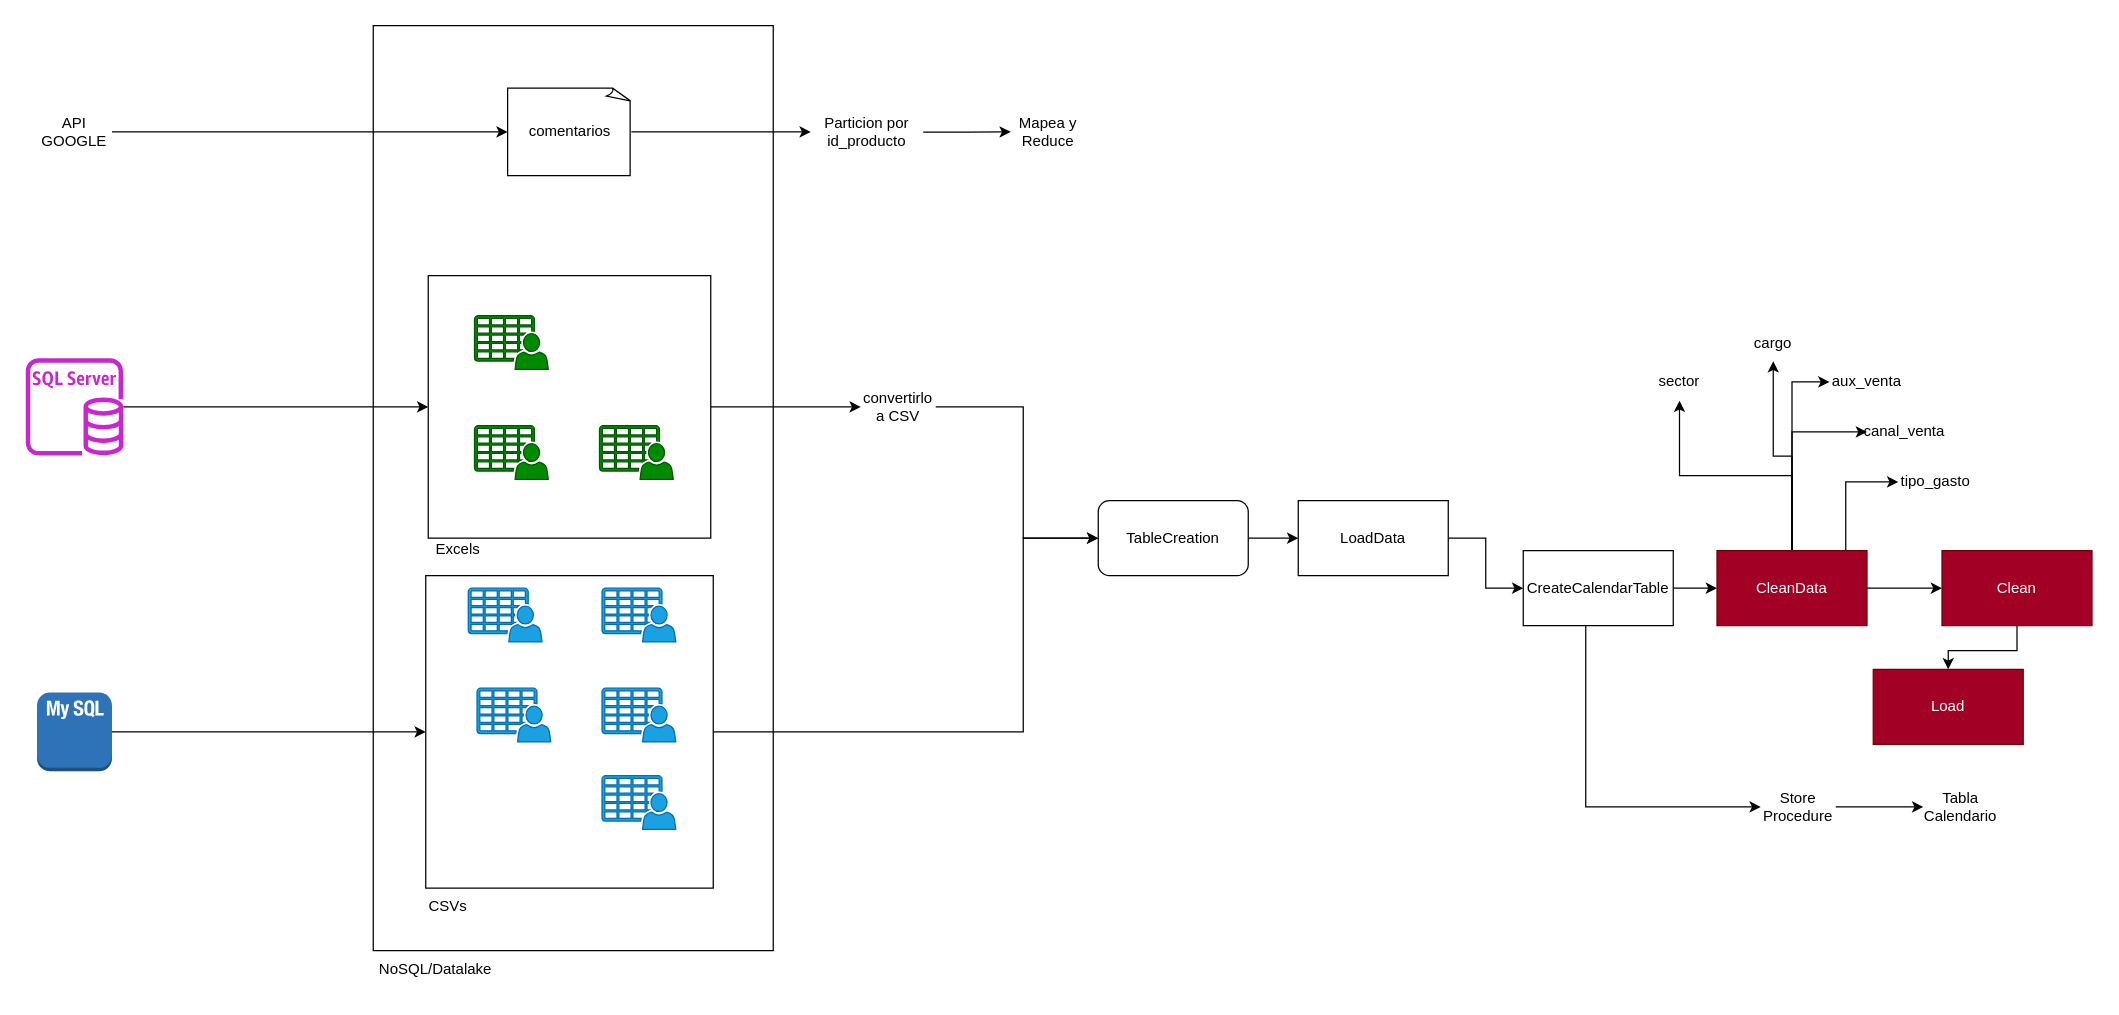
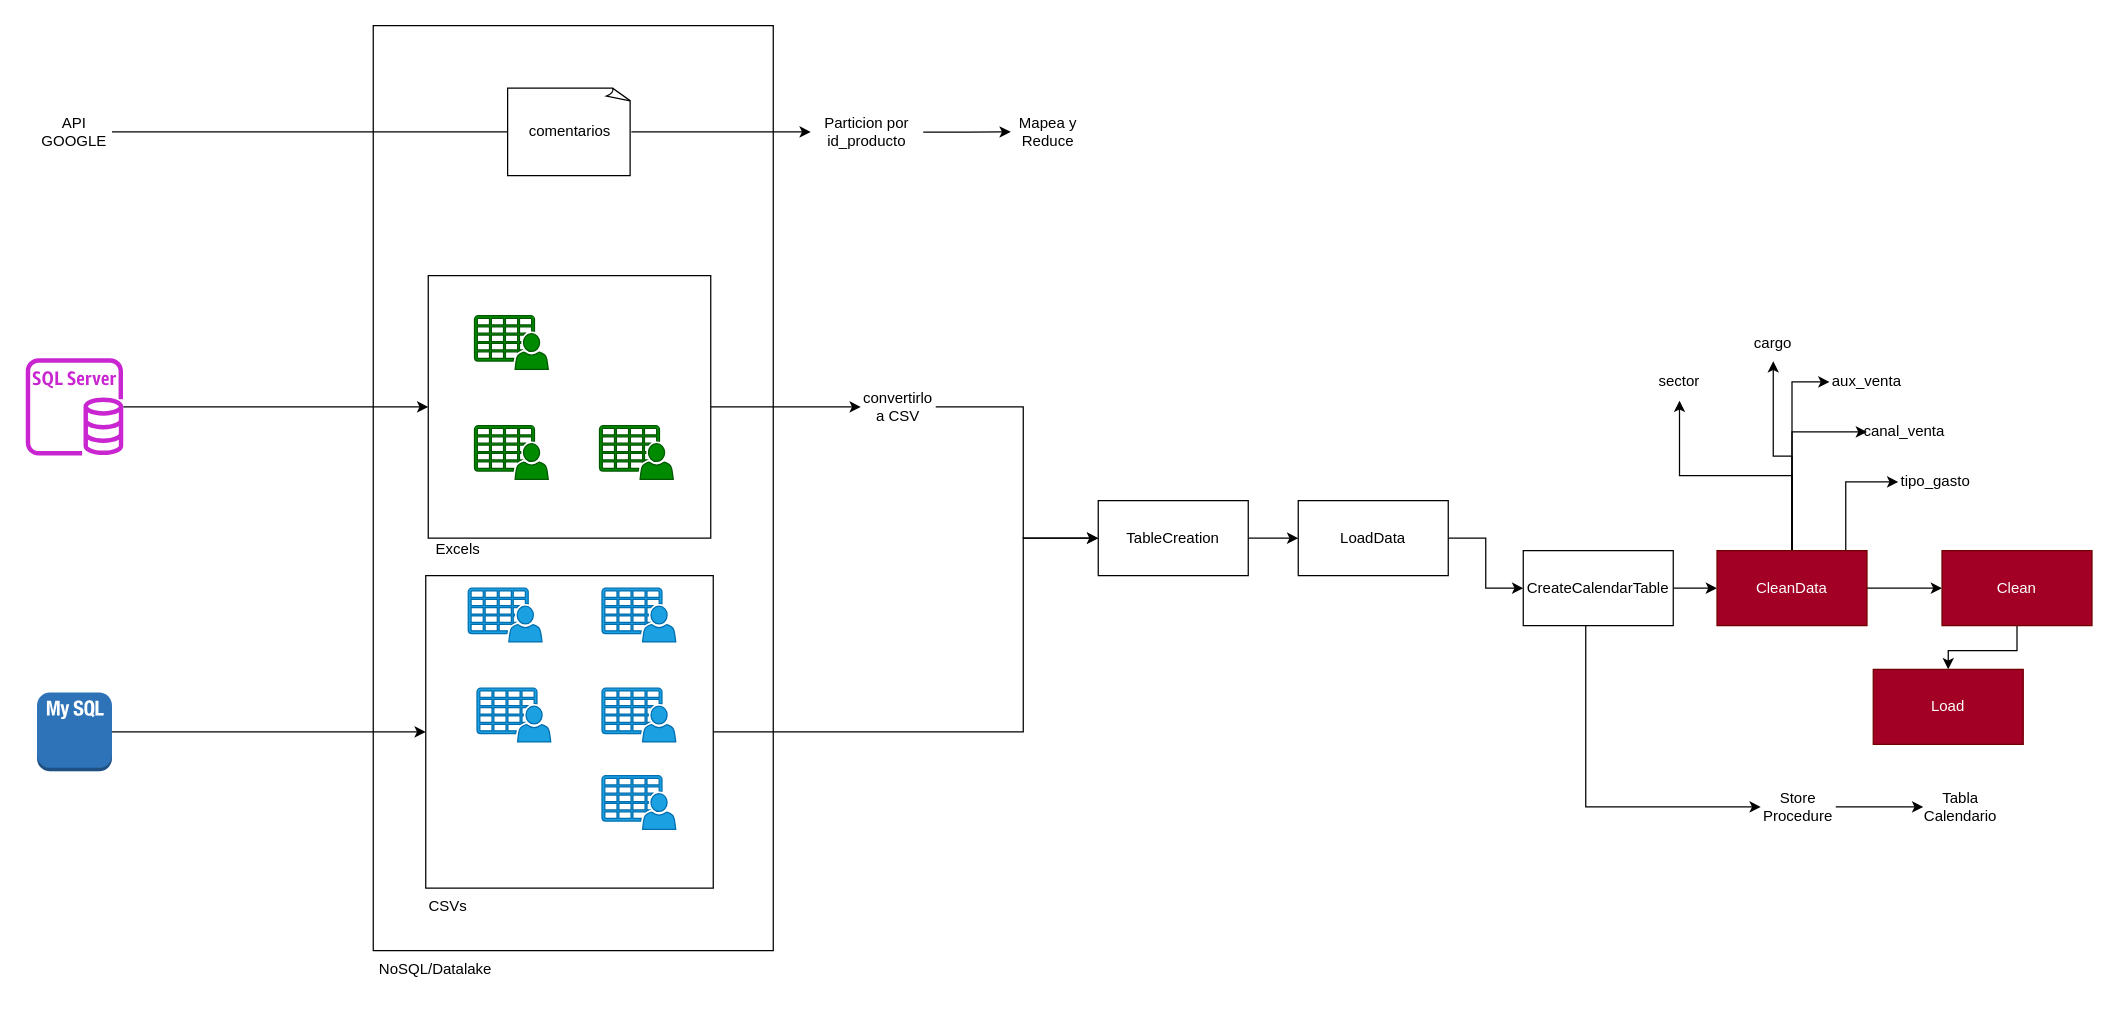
- <mxCell id="51" style="edgeStyle=orthogonalEdgeStyle;rounded=0;orthogonalLoop=1;jettySize=auto;html=1;entryX=0;entryY=0.5;entryDx=0;entryDy=0;entryPerimeter=0;" parent="1" source="50" target="42" edge="1"><mxGeometry relative="1" as="geometry" /></mxCell>
+ <mxCell id="51" style="edgeStyle=orthogonalEdgeStyle;rounded=0;orthogonalLoop=1;jettySize=auto;html=1;entryX=0;entryY=0.5;entryDx=0;entryDy=0;entryPerimeter=0;endArrow=none;" parent="1" source="50" target="42" edge="1"><mxGeometry relative="1" as="geometry" /></mxCell>
- <mxCell id="17" value="TableCreation" style="whiteSpace=wrap;html=1;rounded=1;" parent="1" vertex="1"><mxGeometry x="878" y="400" width="120" height="60" as="geometry" /></mxCell>
+ <mxCell id="17" value="TableCreation" style="rounded=0;whiteSpace=wrap;html=1;" parent="1" vertex="1"><mxGeometry x="878" y="400" width="120" height="60" as="geometry" /></mxCell>
